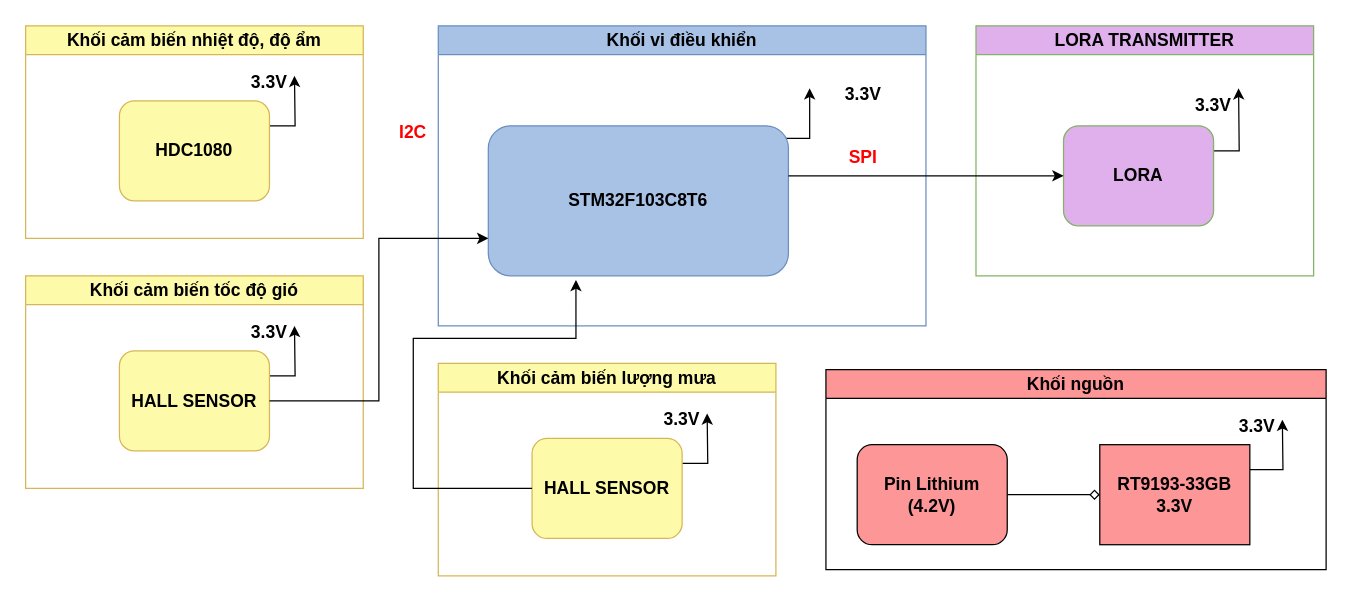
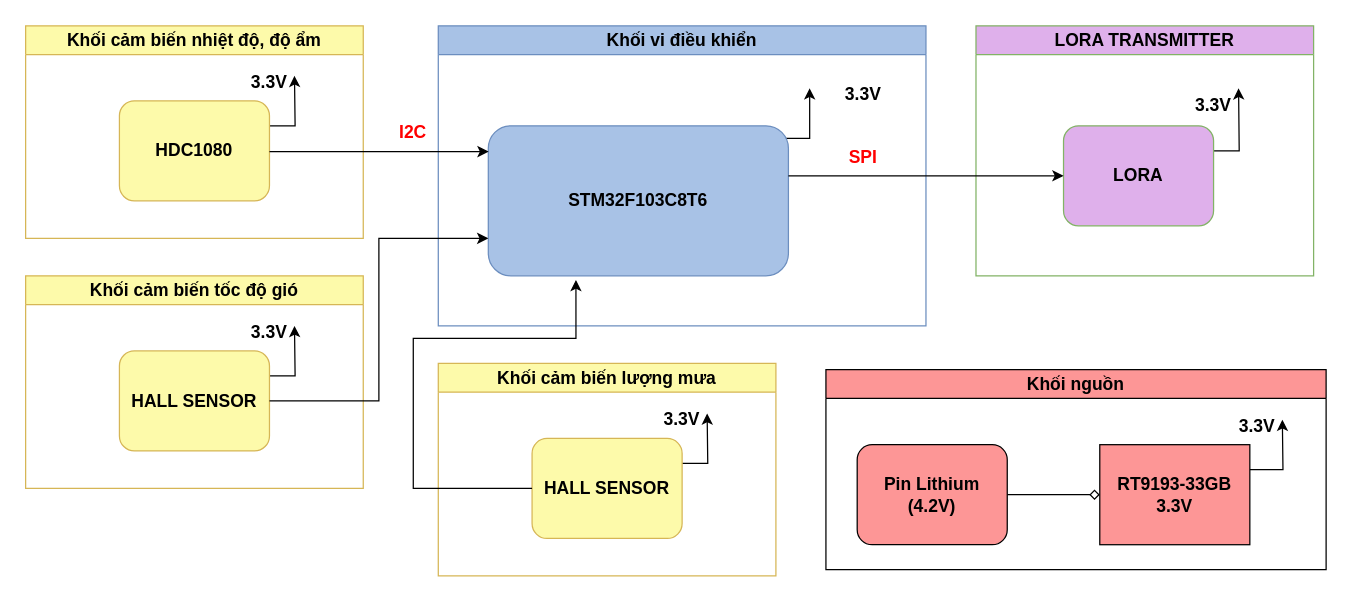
+ <mxCell id="17" style="edgeStyle=orthogonalEdgeStyle;rounded=0;orthogonalLoop=1;jettySize=auto;html=1;exitX=1;exitY=0.5;exitDx=0;exitDy=0;entryX=0.001;entryY=0.172;entryDx=0;entryDy=0;fontSize=14;entryPerimeter=0;" parent="1" source="9" target="4" edge="1"><mxGeometry relative="1" as="geometry"><Array as="points"><mxPoint x="390" y="121" /></Array></mxGeometry></mxCell>
